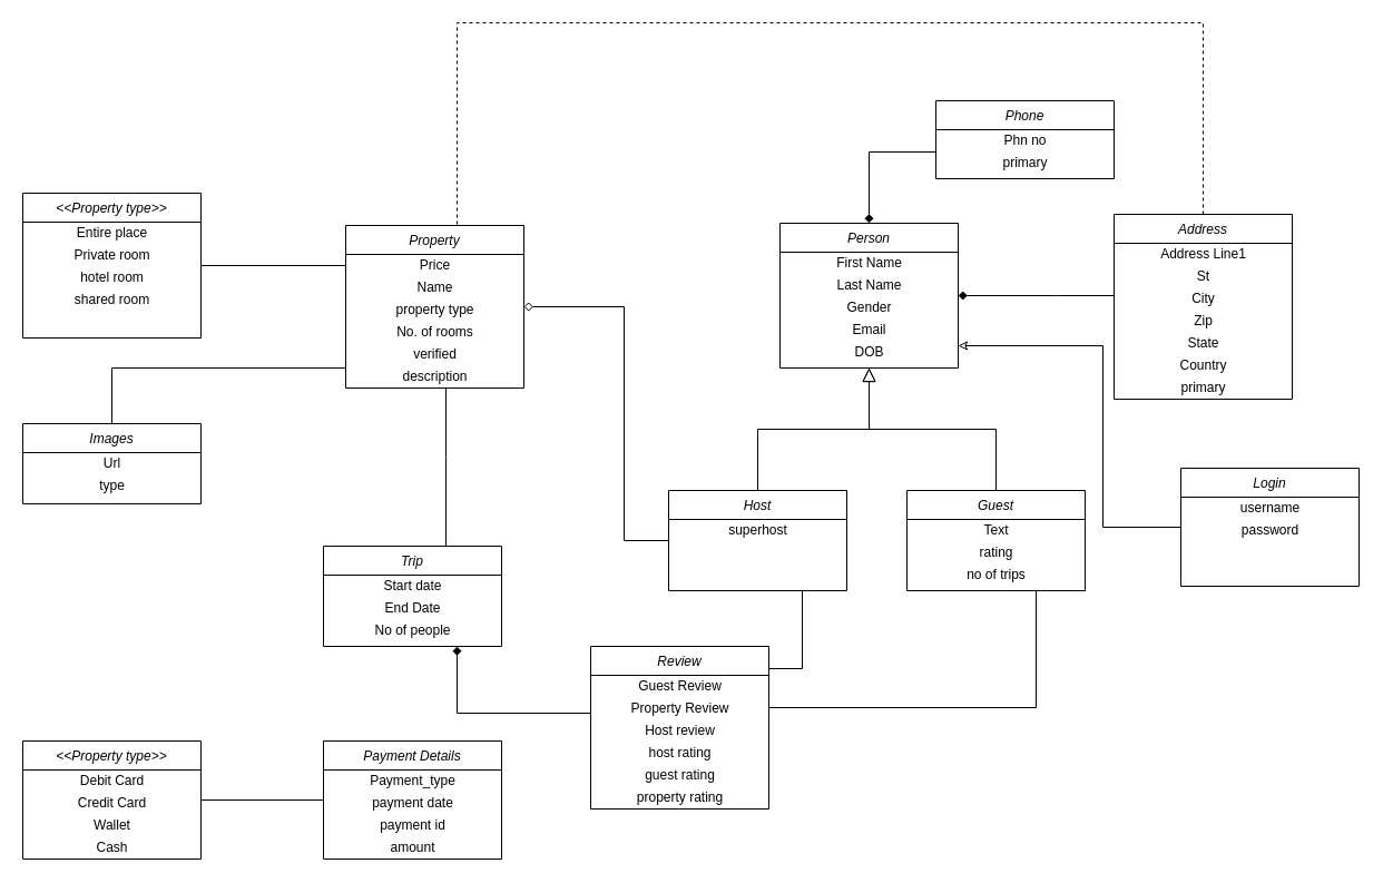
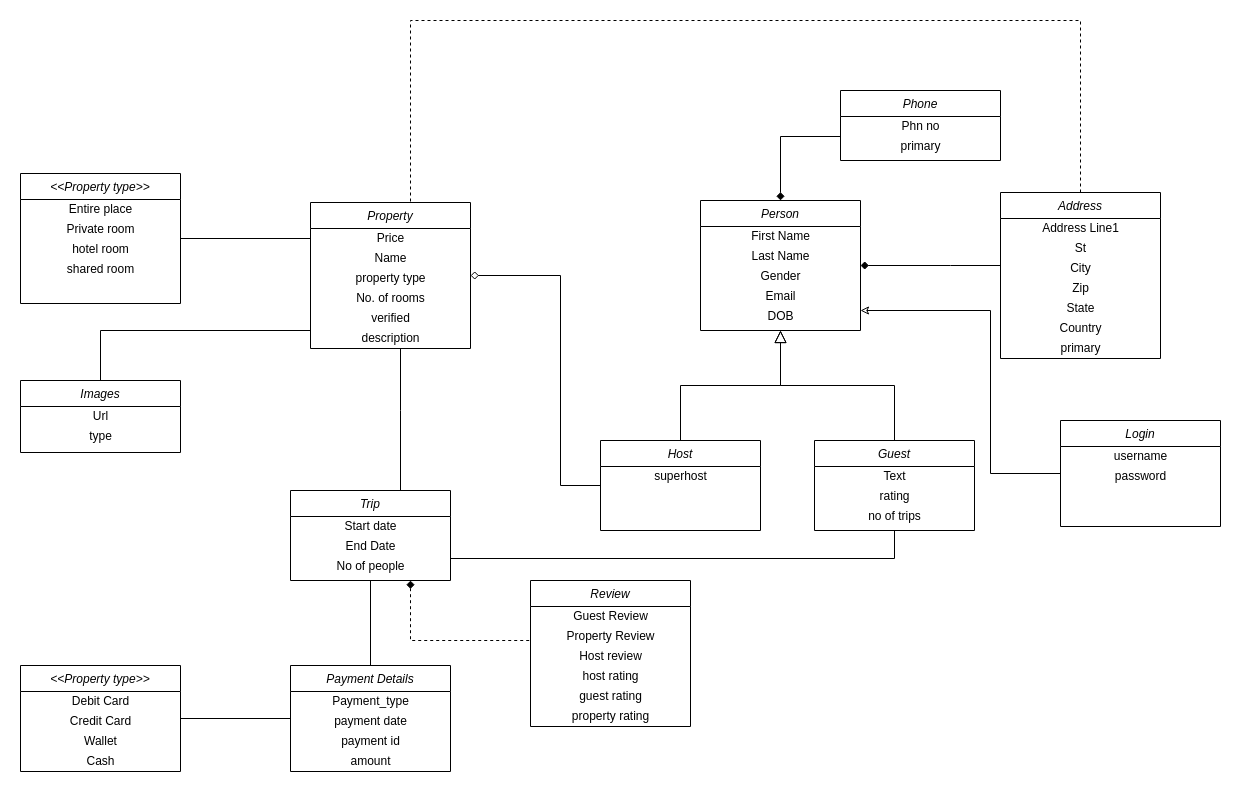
+ <mxCell id="24" style="edgeStyle=orthogonalEdgeStyle;rounded=0;orthogonalLoop=1;jettySize=auto;html=1;endArrow=none;endFill=0;" edge="1" parent="1" source="26" target="56"><mxGeometry relative="1" as="geometry"><Array as="points"><mxPoint x="894" y="558" /></Array></mxGeometry></mxCell>
- <mxCell id="31" style="edgeStyle=orthogonalEdgeStyle;rounded=0;orthogonalLoop=1;jettySize=auto;html=1;endArrow=none;endFill=0;startArrow=none;startFill=0;" edge="1" parent="1" source="32" target="48"><mxGeometry relative="1" as="geometry"><Array as="points"><mxPoint x="720" y="600" /></Array></mxGeometry></mxCell>
+ <mxCell id="61" style="edgeStyle=orthogonalEdgeStyle;rounded=0;orthogonalLoop=1;jettySize=auto;html=1;endArrow=none;endFill=0;" edge="1" parent="1" source="62" target="56"><mxGeometry relative="1" as="geometry" /></mxCell>
- <mxCell id="25" style="edgeStyle=orthogonalEdgeStyle;rounded=0;orthogonalLoop=1;jettySize=auto;html=1;endArrow=none;endFill=0;startArrow=none;startFill=0;" edge="1" parent="1" source="26" target="48"><mxGeometry relative="1" as="geometry"><Array as="points"><mxPoint x="930" y="635" /></Array></mxGeometry></mxCell>
- <mxCell id="72" style="edgeStyle=orthogonalEdgeStyle;rounded=0;orthogonalLoop=1;jettySize=auto;html=1;endArrow=none;endFill=0;startArrow=diamond;startFill=1;" edge="1" parent="1" source="56" target="48"><mxGeometry relative="1" as="geometry"><Array as="points"><mxPoint x="410" y="640" /></Array></mxGeometry></mxCell>
+ <mxCell id="72" style="edgeStyle=orthogonalEdgeStyle;rounded=0;orthogonalLoop=1;jettySize=auto;html=1;endArrow=none;endFill=0;startArrow=diamond;startFill=1;dashed=1;" edge="1" parent="1" source="56" target="48"><mxGeometry relative="1" as="geometry"><Array as="points"><mxPoint x="410" y="640" /></Array></mxGeometry></mxCell>
